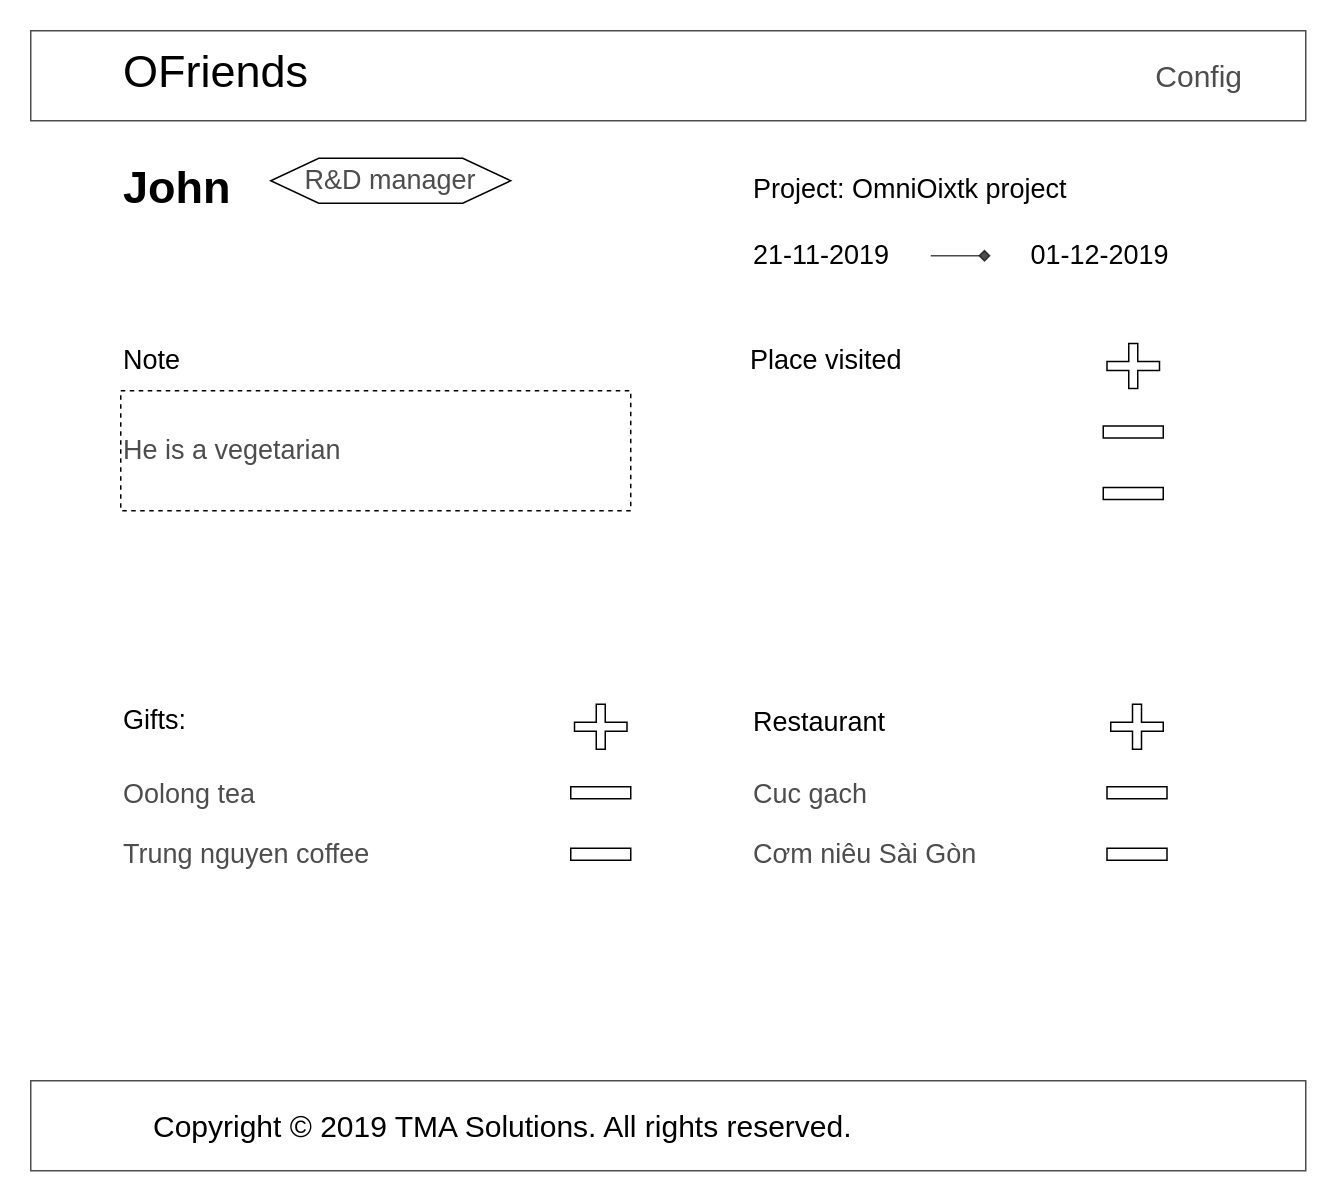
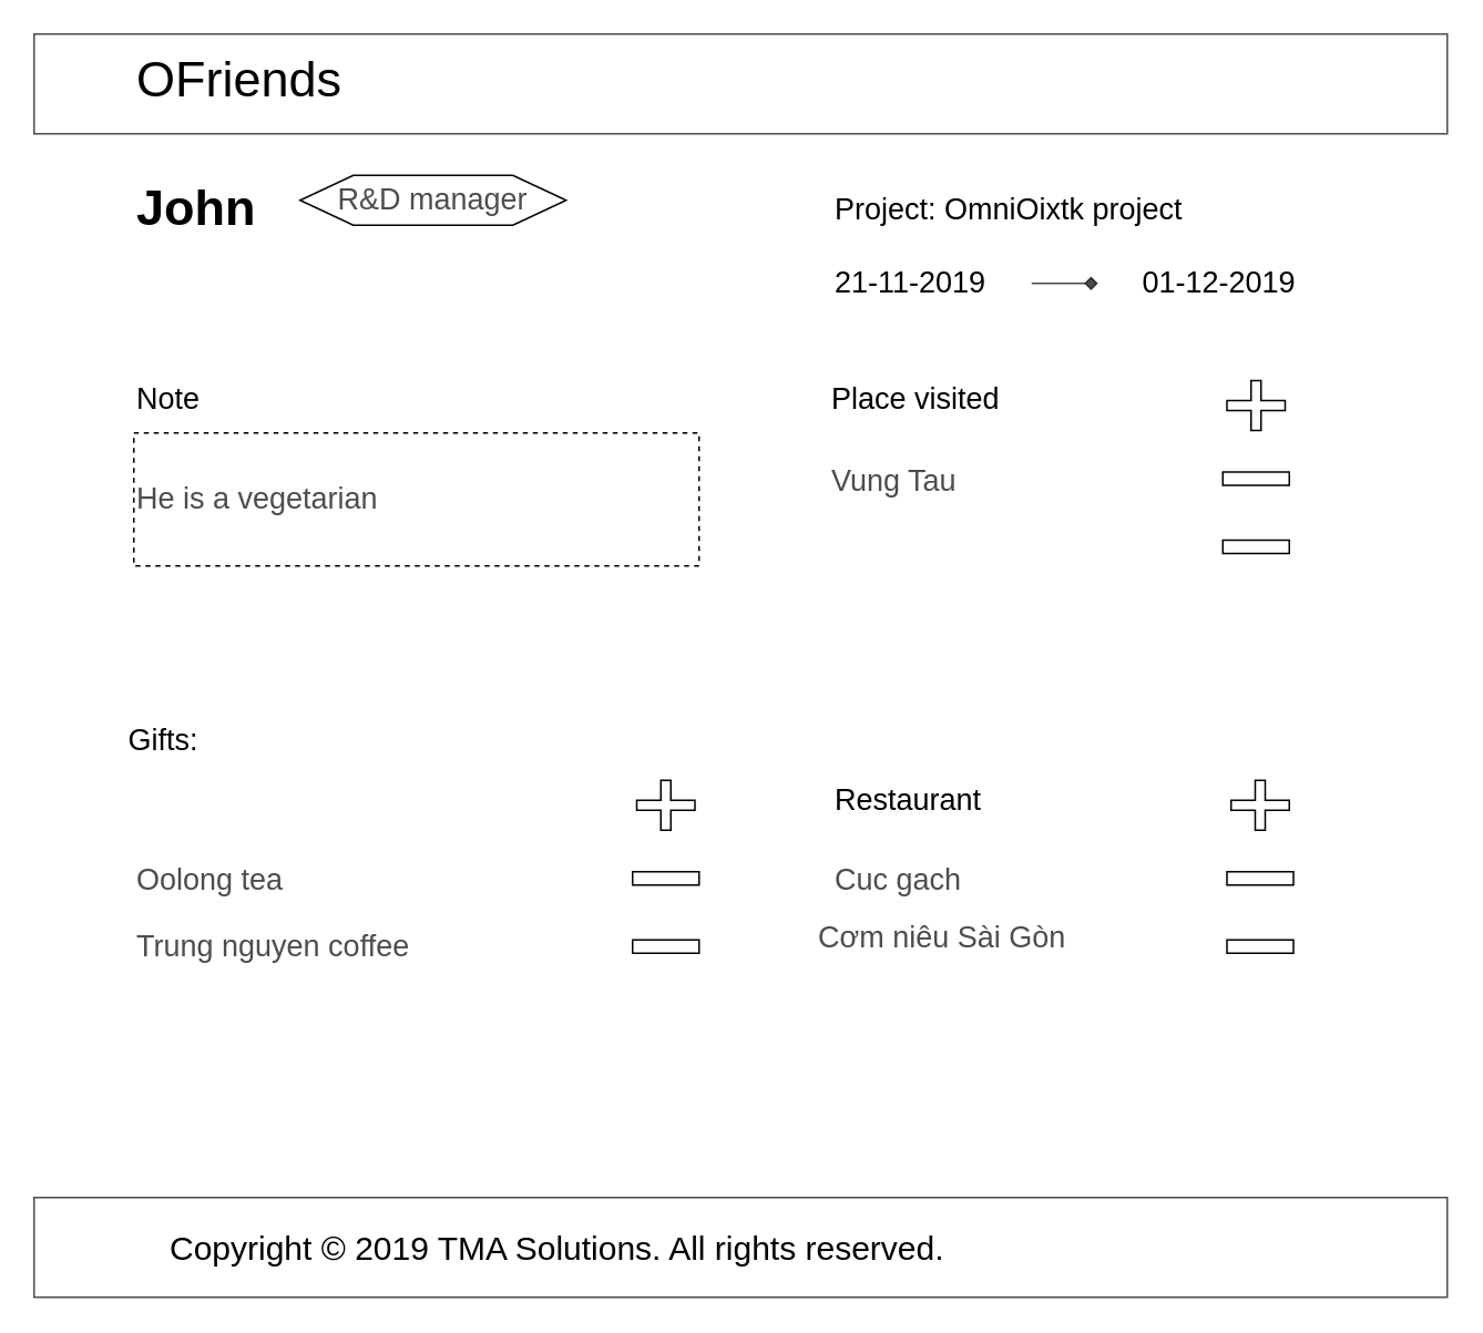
- <mxCell id="3" value="Config" style="text;html=1;strokeColor=none;fillColor=none;align=right;verticalAlign=middle;whiteSpace=wrap;rounded=0;shadow=0;fontSize=20;fontColor=#4D4D4D;" vertex="1" parent="2"><mxGeometry x="730" y="20" width="80" height="20" as="geometry" /></mxCell>
+ <mxCell id="25" value="Vung Tau" style="text;html=1;strokeColor=none;fillColor=none;align=left;verticalAlign=middle;whiteSpace=wrap;rounded=0;shadow=0;fontSize=18;fontColor=#4D4D4D;" vertex="1" parent="1"><mxGeometry x="497.5" y="278.5" width="100" height="20" as="geometry" /></mxCell>
- <mxCell id="12" value="&lt;font style=&quot;font-size: 18px&quot;&gt;Gifts:&lt;/font&gt;" style="text;html=1;strokeColor=none;fillColor=none;align=left;verticalAlign=bottom;whiteSpace=wrap;rounded=0;labelBorderColor=none;fontSize=18;flipH=0;fontStyle=0" vertex="1" parent="1"><mxGeometry x="80" y="464" width="50" height="30" as="geometry" /></mxCell>
+ <mxCell id="12" value="&lt;font style=&quot;font-size: 18px&quot;&gt;Gifts:&lt;/font&gt;" style="text;html=1;strokeColor=none;fillColor=none;align=left;verticalAlign=bottom;whiteSpace=wrap;rounded=0;labelBorderColor=none;fontSize=18;flipH=0;fontStyle=0" vertex="1" parent="1"><mxGeometry x="75" y="429" width="50" height="30" as="geometry" /></mxCell>
- <mxCell id="22" value="Cơm niêu Sài Gòn" style="text;html=1;strokeColor=none;fillColor=none;align=left;verticalAlign=middle;whiteSpace=wrap;rounded=0;shadow=0;fontSize=18;fontColor=#4D4D4D;" vertex="1" parent="1"><mxGeometry x="500" y="559" width="220" height="20" as="geometry" /></mxCell>
+ <mxCell id="22" value="Cơm niêu Sài Gòn" style="text;html=1;strokeColor=none;fillColor=none;align=left;verticalAlign=middle;whiteSpace=wrap;rounded=0;shadow=0;fontSize=18;fontColor=#4D4D4D;" vertex="1" parent="1"><mxGeometry x="490" y="554" width="220" height="20" as="geometry" /></mxCell>
